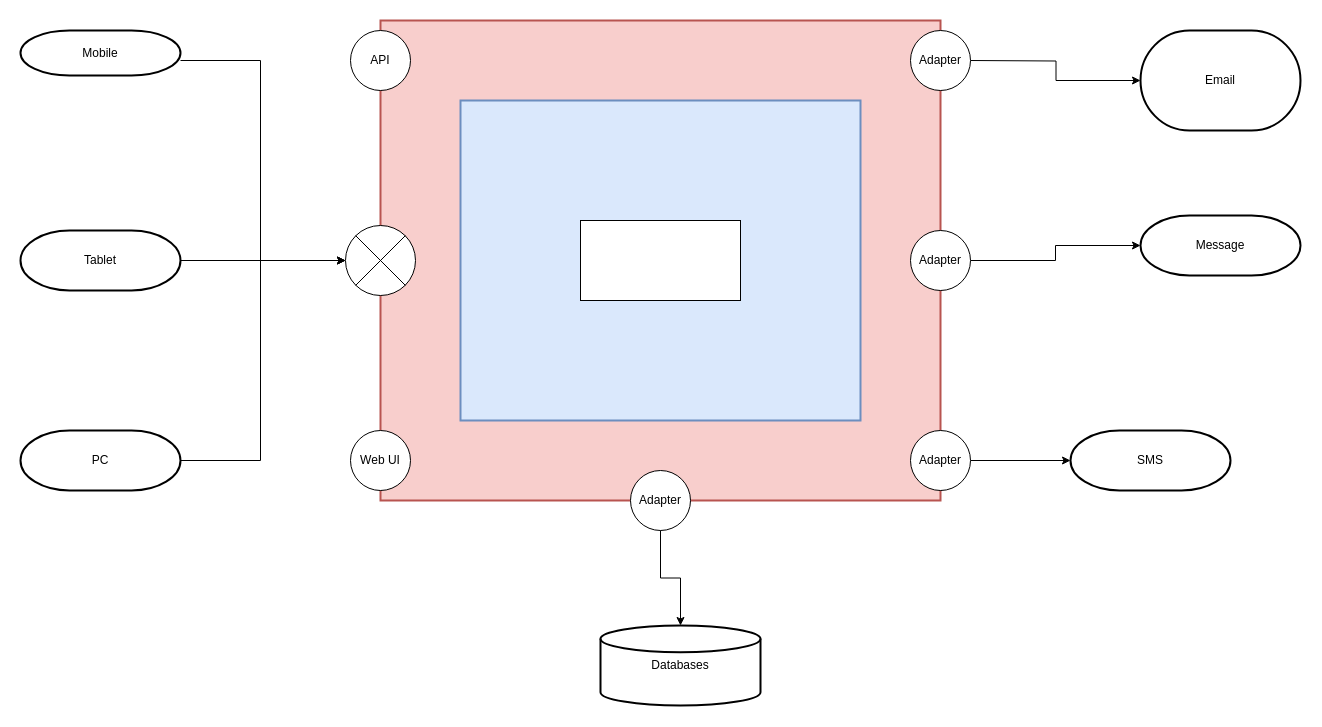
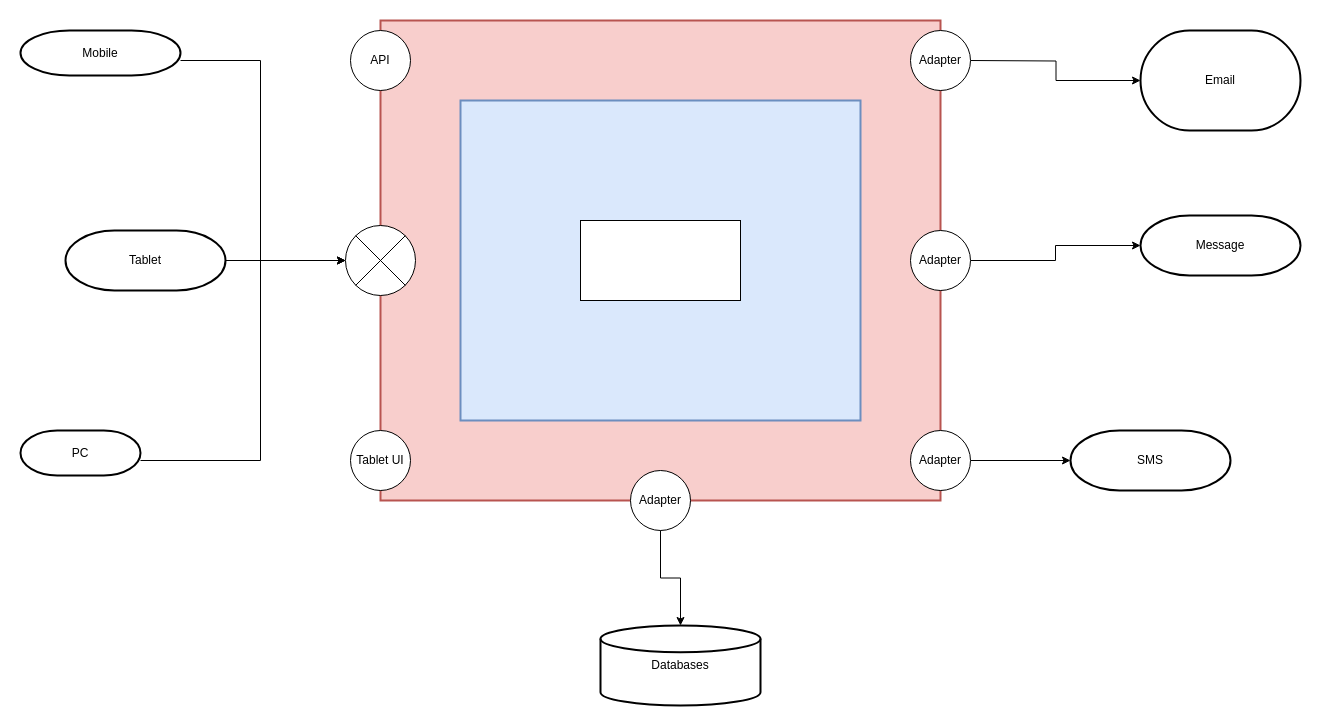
- <mxCell id="8" value="Tablet" style="strokeWidth=2;html=1;shape=mxgraph.flowchart.terminator;whiteSpace=wrap;" parent="1" vertex="1"><mxGeometry x="20" y="230" width="160" height="60" as="geometry" /></mxCell>
+ <mxCell id="8" value="Tablet" style="strokeWidth=2;html=1;shape=mxgraph.flowchart.terminator;whiteSpace=wrap;" parent="1" vertex="1"><mxGeometry x="65" y="230" width="160" height="60" as="geometry" /></mxCell>
- <mxCell id="12" value="PC" style="strokeWidth=2;html=1;shape=mxgraph.flowchart.terminator;whiteSpace=wrap;" parent="1" vertex="1"><mxGeometry x="20" y="430" width="160" height="60" as="geometry" /></mxCell>
+ <mxCell id="12" value="PC" style="strokeWidth=2;html=1;shape=mxgraph.flowchart.terminator;whiteSpace=wrap;" parent="1" vertex="1"><mxGeometry x="20" y="430" width="120" height="45" as="geometry" /></mxCell>
- <mxCell id="25" value="Web UI" style="strokeWidth=1;html=1;shape=mxgraph.flowchart.start_2;whiteSpace=wrap;" parent="1" vertex="1"><mxGeometry x="350" y="430" width="60" height="60" as="geometry" /></mxCell>
+ <mxCell id="25" value="Tablet UI" style="strokeWidth=1;html=1;shape=mxgraph.flowchart.start_2;whiteSpace=wrap;" parent="1" vertex="1"><mxGeometry x="350" y="430" width="60" height="60" as="geometry" /></mxCell>
